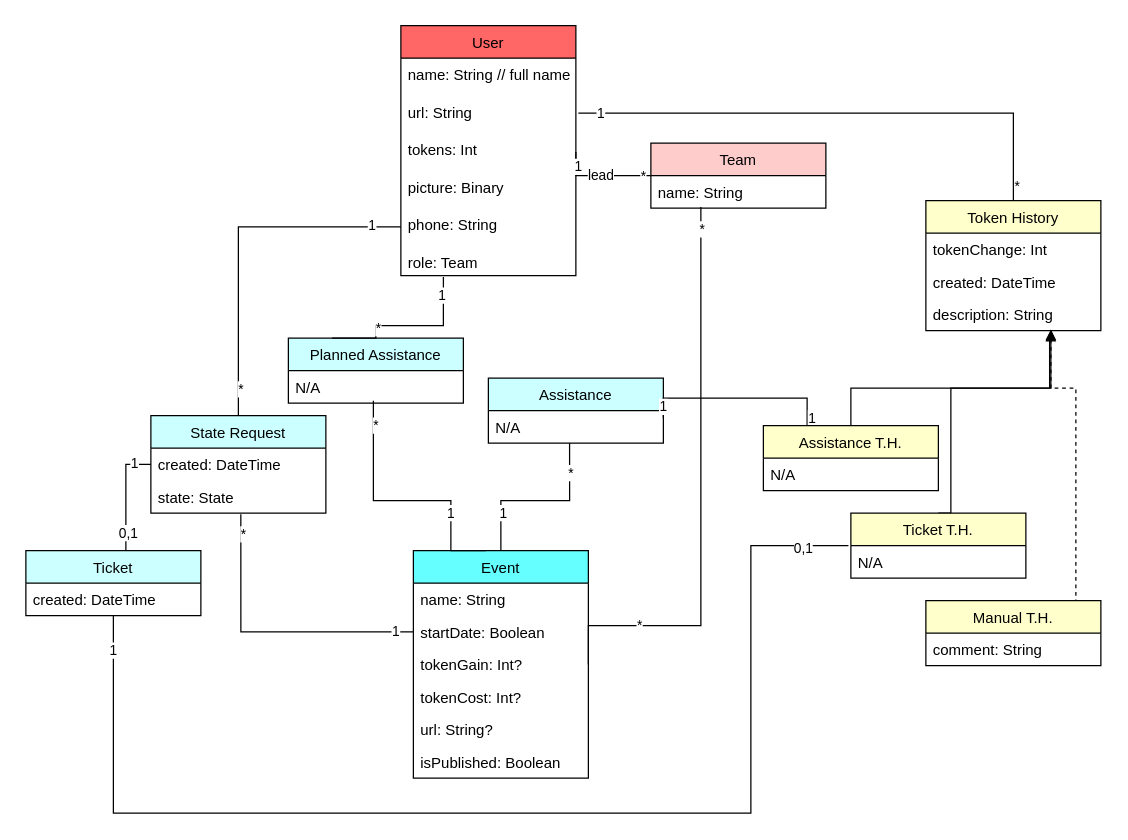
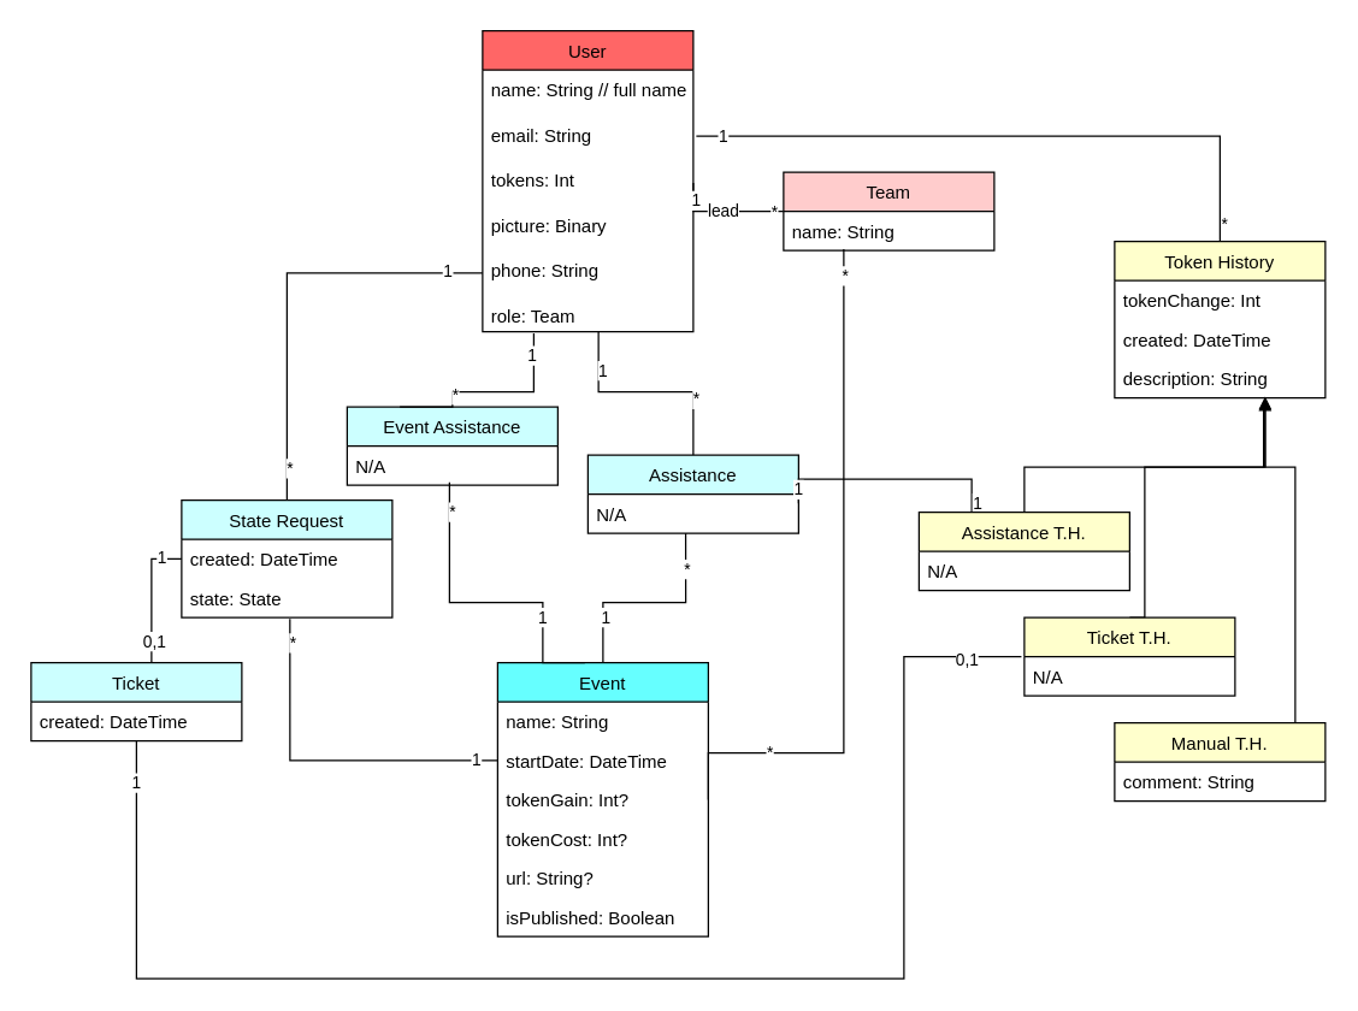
- <mxCell id="4" value="url: String" style="text;strokeColor=none;fillColor=none;align=left;verticalAlign=top;spacingLeft=4;spacingRight=4;overflow=hidden;rotatable=0;points=[[0,0.5],[1,0.5]];portConstraint=eastwest;" parent="2" vertex="1"><mxGeometry y="56" width="140" height="30" as="geometry" /></mxCell>
+ <mxCell id="4" value="email: String" style="text;strokeColor=none;fillColor=none;align=left;verticalAlign=top;spacingLeft=4;spacingRight=4;overflow=hidden;rotatable=0;points=[[0,0.5],[1,0.5]];portConstraint=eastwest;" parent="2" vertex="1"><mxGeometry y="56" width="140" height="30" as="geometry" /></mxCell>
+ <mxCell id="9" style="edgeStyle=orthogonalEdgeStyle;rounded=0;orthogonalLoop=1;jettySize=auto;html=1;entryX=0.55;entryY=1;entryDx=0;entryDy=0;entryPerimeter=0;endArrow=none;endFill=0;exitX=0.5;exitY=0;exitDx=0;exitDy=0;" edge="1" parent="1" source="12" target="8"><mxGeometry relative="1" as="geometry"><Array as="points"><mxPoint x="460" y="260" /><mxPoint x="397" y="260" /></Array></mxGeometry></mxCell>
+ <mxCell id="10" value="*" style="edgeLabel;html=1;align=center;verticalAlign=middle;resizable=0;points=[];" vertex="1" connectable="0" parent="9"><mxGeometry x="-0.478" y="-1" relative="1" as="geometry"><mxPoint as="offset" /></mxGeometry></mxCell>
+ <mxCell id="11" value="1" style="edgeLabel;html=1;align=center;verticalAlign=middle;resizable=0;points=[];" vertex="1" connectable="0" parent="9"><mxGeometry x="0.652" y="-2" relative="1" as="geometry"><mxPoint as="offset" /></mxGeometry></mxCell>
- <mxCell id="68" value="Planned Assistance" style="swimlane;fontStyle=0;childLayout=stackLayout;horizontal=1;startSize=26;fillColor=#CCFFFF;horizontalStack=0;resizeParent=1;resizeParentMax=0;resizeLast=0;collapsible=1;marginBottom=0;" vertex="1" parent="1"><mxGeometry x="230" y="270" width="140" height="52" as="geometry" /></mxCell>
+ <mxCell id="68" value="Event Assistance" style="swimlane;fontStyle=0;childLayout=stackLayout;horizontal=1;startSize=26;fillColor=#CCFFFF;horizontalStack=0;resizeParent=1;resizeParentMax=0;resizeLast=0;collapsible=1;marginBottom=0;" vertex="1" parent="1"><mxGeometry x="230" y="270" width="140" height="52" as="geometry" /></mxCell>
- <mxCell id="56" style="edgeStyle=orthogonalEdgeStyle;rounded=0;orthogonalLoop=1;jettySize=auto;html=1;exitX=0.5;exitY=0;exitDx=0;exitDy=0;endArrow=block;endFill=1;dashed=1;" edge="1" parent="1" source="57" target="46"><mxGeometry relative="1" as="geometry"><mxPoint x="840" y="360" as="targetPoint" /><Array as="points"><mxPoint x="860" y="480" /><mxPoint x="860" y="310" /><mxPoint x="840" y="310" /></Array></mxGeometry></mxCell>
+ <mxCell id="56" style="edgeStyle=orthogonalEdgeStyle;rounded=0;orthogonalLoop=1;jettySize=auto;html=1;exitX=0.5;exitY=0;exitDx=0;exitDy=0;endArrow=block;endFill=1;" edge="1" parent="1" source="57" target="46"><mxGeometry relative="1" as="geometry"><mxPoint x="840" y="360" as="targetPoint" /><Array as="points"><mxPoint x="860" y="480" /><mxPoint x="860" y="310" /><mxPoint x="840" y="310" /></Array></mxGeometry></mxCell>
- <mxCell id="24" value="startDate: Boolean" style="text;strokeColor=none;fillColor=none;align=left;verticalAlign=top;spacingLeft=4;spacingRight=4;overflow=hidden;rotatable=0;points=[[0,0.5],[1,0.5]];portConstraint=eastwest;" vertex="1" parent="22"><mxGeometry y="52" width="140" height="26" as="geometry" /></mxCell>
+ <mxCell id="24" value="startDate: DateTime" style="text;strokeColor=none;fillColor=none;align=left;verticalAlign=top;spacingLeft=4;spacingRight=4;overflow=hidden;rotatable=0;points=[[0,0.5],[1,0.5]];portConstraint=eastwest;" vertex="1" parent="22"><mxGeometry y="52" width="140" height="26" as="geometry" /></mxCell>
